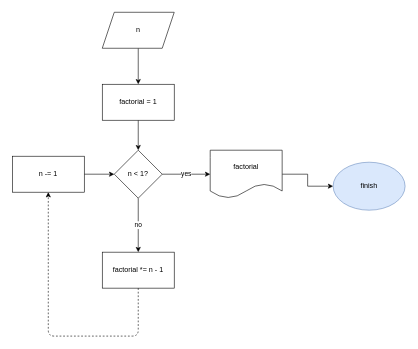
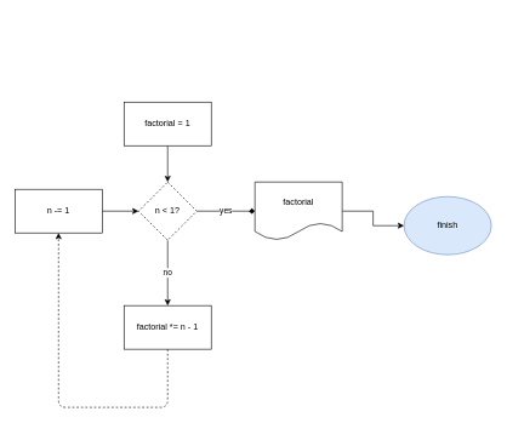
- <mxCell id="3" value="n" style="shape=parallelogram;perimeter=parallelogramPerimeter;whiteSpace=wrap;html=1;fixedSize=1;" vertex="1" parent="1"><mxGeometry x="170" y="20" width="120" height="60" as="geometry" /></mxCell>
- <mxCell id="2" value="" style="edgeStyle=orthogonalEdgeStyle;rounded=0;orthogonalLoop=1;jettySize=auto;html=1;" edge="1" parent="1" source="3" target="8"><mxGeometry relative="1" as="geometry"><mxPoint x="230" y="130" as="targetPoint" /></mxGeometry></mxCell>
- <mxCell id="6" value="n &amp;lt; 1?" style="rhombus;whiteSpace=wrap;html=1;" vertex="1" parent="1"><mxGeometry x="190" y="250" width="80" height="80" as="geometry" /></mxCell>
+ <mxCell id="6" value="n &amp;lt; 1?" style="rhombus;whiteSpace=wrap;html=1;dashed=1;" vertex="1" parent="1"><mxGeometry x="190" y="250" width="80" height="80" as="geometry" /></mxCell>
- <mxCell id="4" value="yes" style="edgeStyle=orthogonalEdgeStyle;rounded=0;orthogonalLoop=1;jettySize=auto;html=1;" edge="1" parent="1" source="6" target="10"><mxGeometry relative="1" as="geometry" /></mxCell>
+ <mxCell id="4" value="yes" style="edgeStyle=orthogonalEdgeStyle;rounded=0;orthogonalLoop=1;jettySize=auto;html=1;endArrow=diamond;" edge="1" parent="1" source="6" target="10"><mxGeometry relative="1" as="geometry" /></mxCell>
